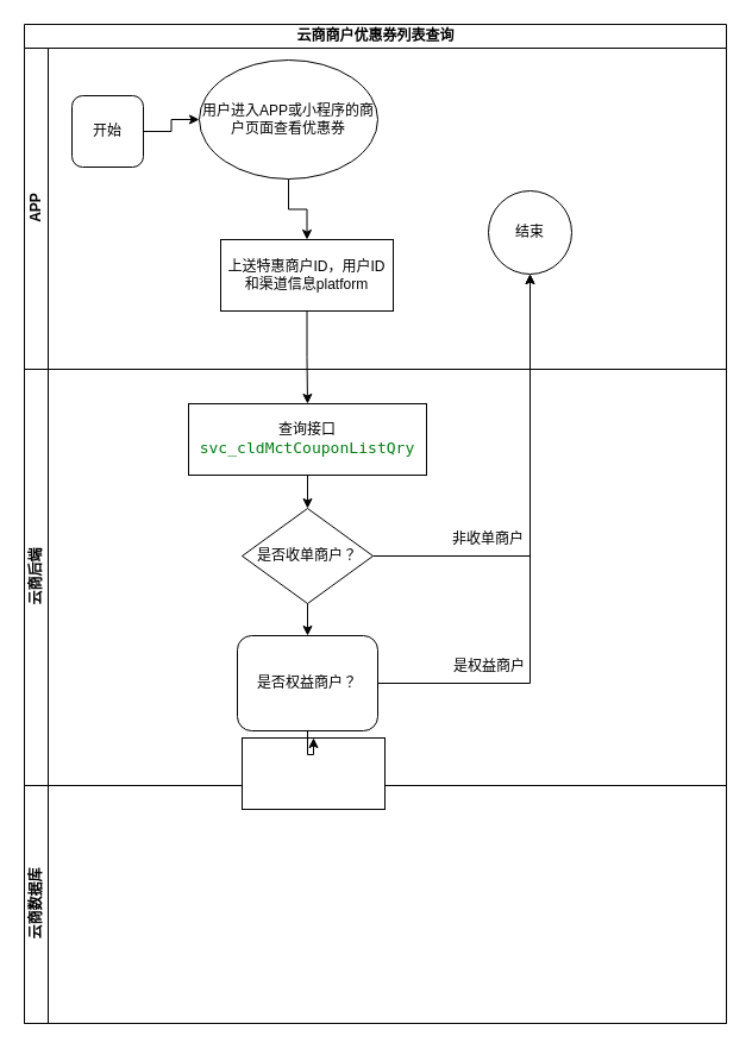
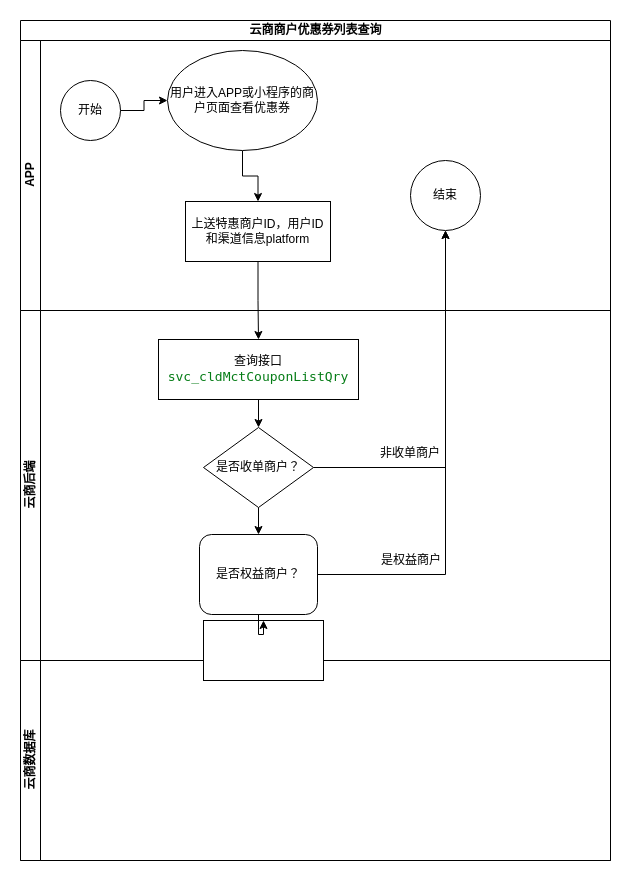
- <mxCell id="4" value="开始" style="whiteSpace=wrap;html=1;aspect=fixed;rounded=1;" vertex="1" parent="3"><mxGeometry x="40" y="40" width="60" height="60" as="geometry" /></mxCell>
+ <mxCell id="4" value="开始" style="ellipse;whiteSpace=wrap;html=1;aspect=fixed;" vertex="1" parent="3"><mxGeometry x="40" y="40" width="60" height="60" as="geometry" /></mxCell>
